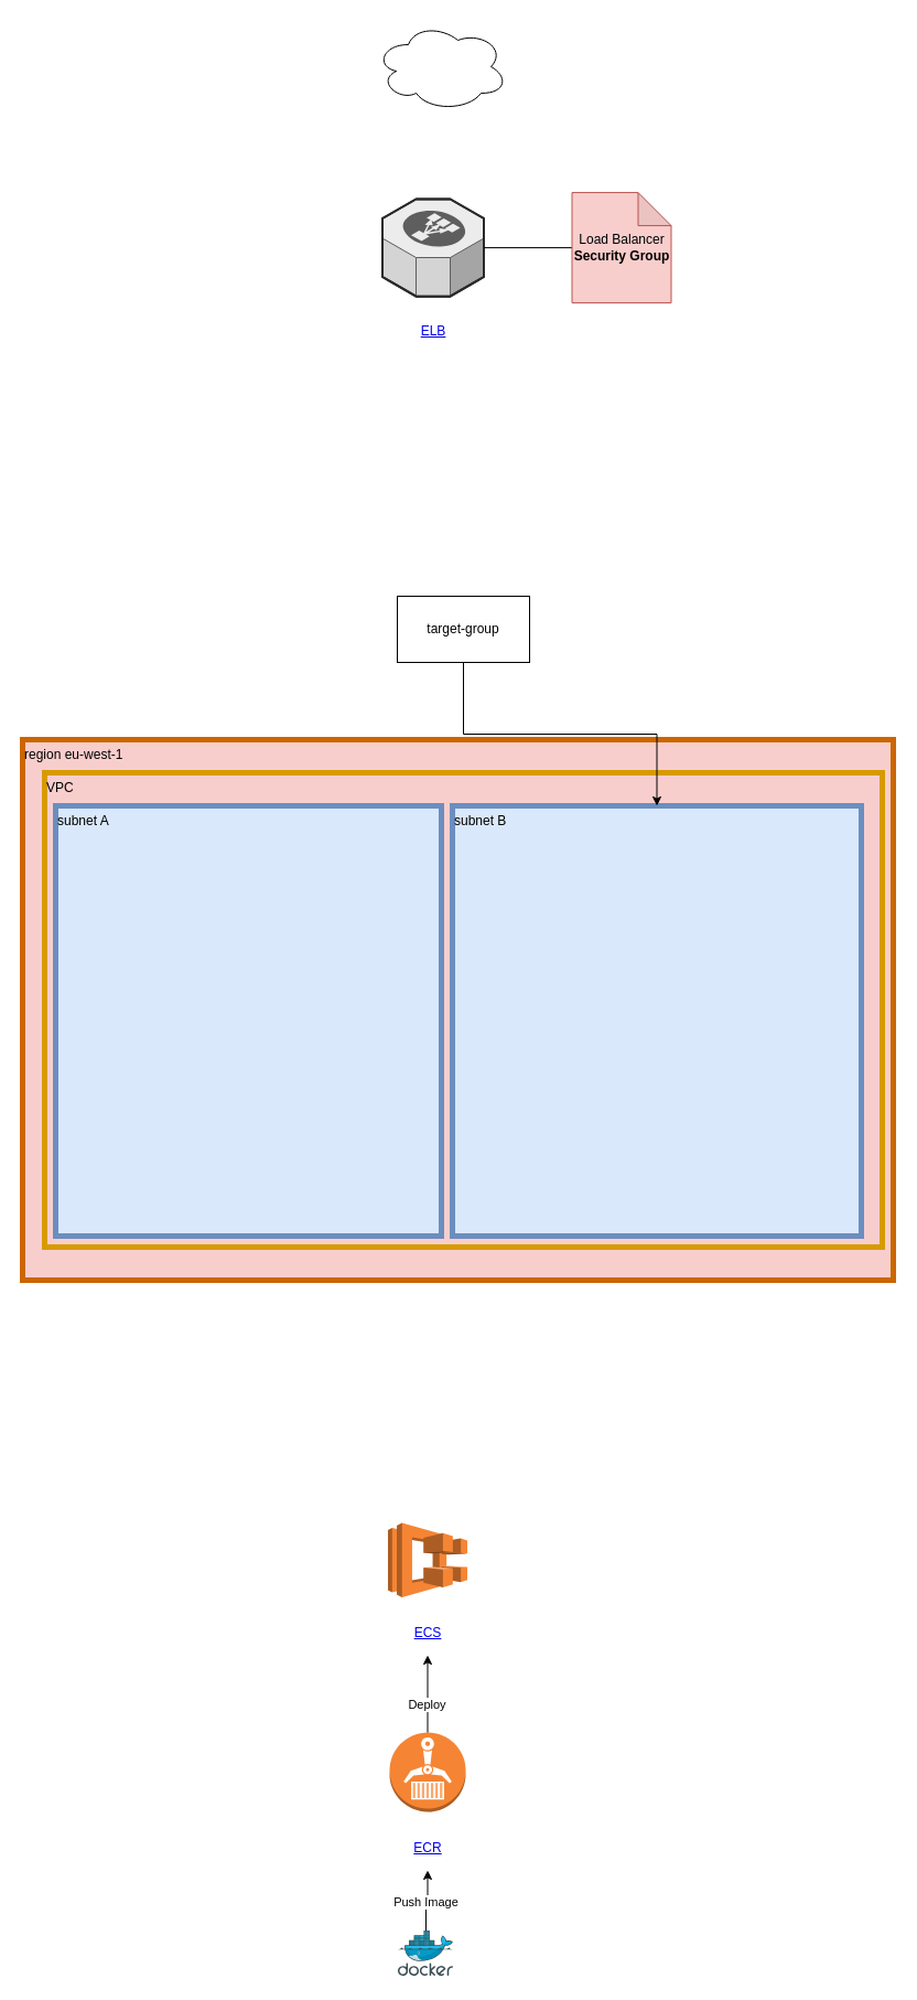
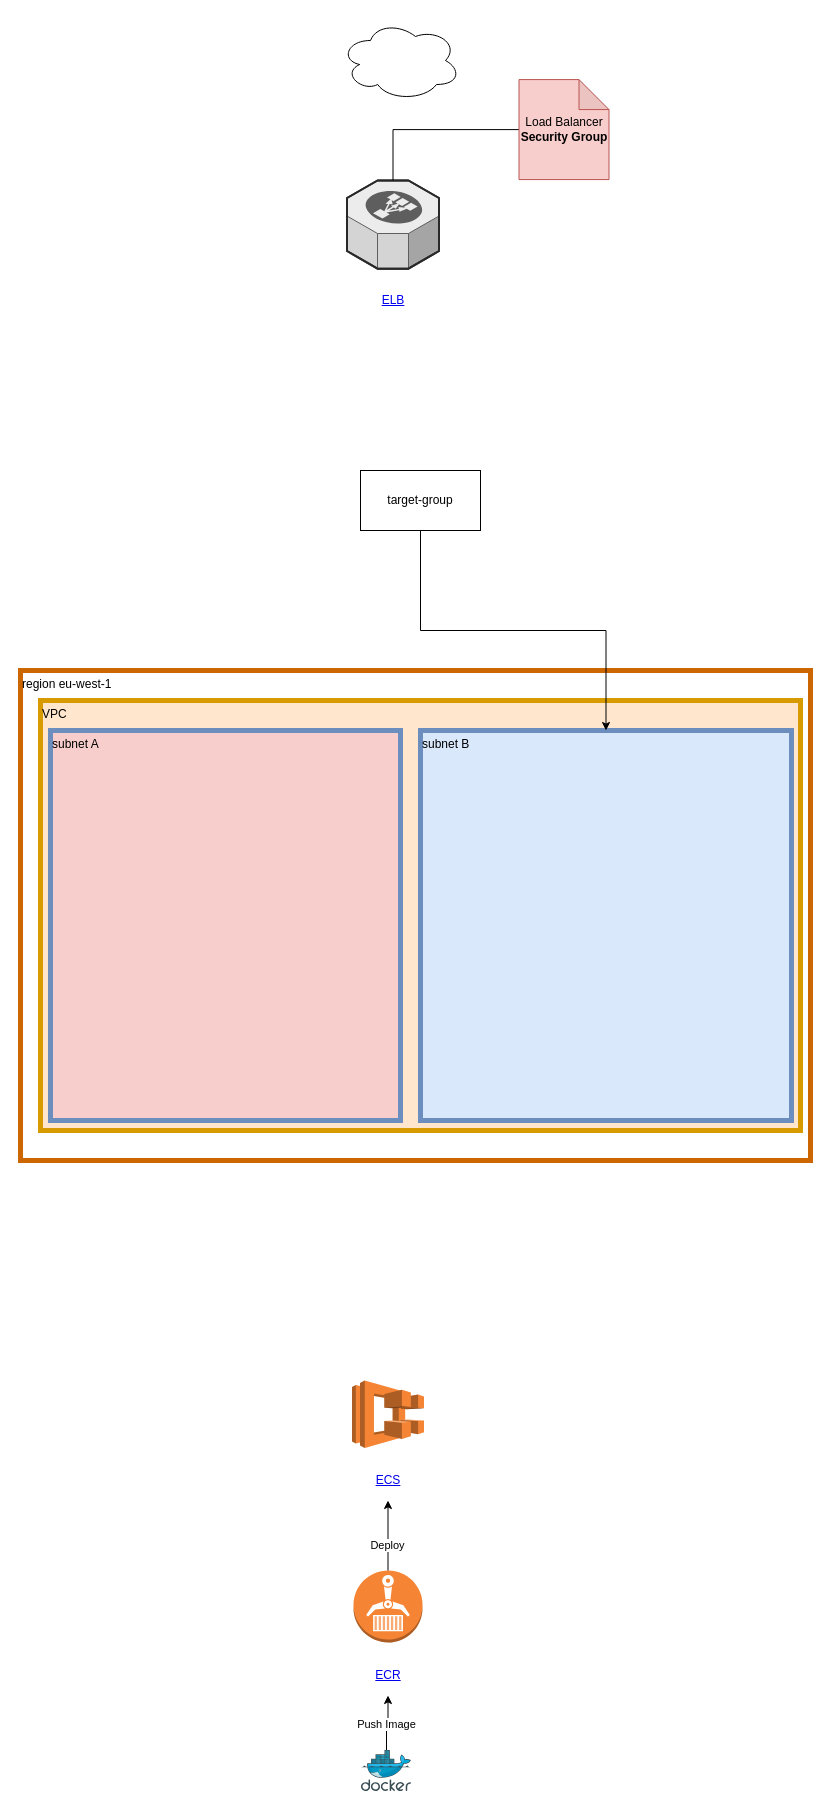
- <mxCell id="22" value="Load Balancer &lt;b&gt;Security Group&lt;/b&gt;" style="shape=note;whiteSpace=wrap;html=1;backgroundOutline=1;darkOpacity=0.05;fillColor=#f8cecc;strokeColor=#b85450;" vertex="1" parent="1"><mxGeometry x="518.5" y="174.09" width="90" height="100" as="geometry" /></mxCell>
+ <mxCell id="22" value="Load Balancer &lt;b&gt;Security Group&lt;/b&gt;" style="shape=note;whiteSpace=wrap;html=1;backgroundOutline=1;darkOpacity=0.05;fillColor=#f8cecc;strokeColor=#b85450;" vertex="1" parent="1"><mxGeometry x="518.5" y="79.09" width="90" height="100" as="geometry" /></mxCell>
- <mxCell id="24" value="target-group" style="rounded=0;whiteSpace=wrap;html=1;" vertex="1" parent="1"><mxGeometry x="360" y="540" width="120" height="60" as="geometry" /></mxCell>
+ <mxCell id="24" value="target-group" style="rounded=0;whiteSpace=wrap;html=1;" vertex="1" parent="1"><mxGeometry x="360" y="470" width="120" height="60" as="geometry" /></mxCell>
- <mxCell id="2" value="region eu-west-1" style="rounded=0;whiteSpace=wrap;html=1;strokeColor=#CC6600;strokeWidth=5;align=left;verticalAlign=top;fillColor=#f8cecc;" vertex="1" parent="1"><mxGeometry x="20" y="670" width="790" height="490" as="geometry" /></mxCell>
+ <mxCell id="2" value="region eu-west-1" style="rounded=0;whiteSpace=wrap;html=1;strokeColor=#CC6600;strokeWidth=5;align=left;verticalAlign=top;" vertex="1" parent="1"><mxGeometry x="20" y="670" width="790" height="490" as="geometry" /></mxCell>
- <mxCell id="14" value="VPC" style="rounded=0;whiteSpace=wrap;html=1;strokeColor=#d79b00;strokeWidth=5;align=left;verticalAlign=top;fillColor=#f8cecc;" vertex="1" parent="1"><mxGeometry x="40" y="700" width="760" height="430" as="geometry" /></mxCell>
+ <mxCell id="14" value="VPC" style="rounded=0;whiteSpace=wrap;html=1;strokeColor=#d79b00;strokeWidth=5;align=left;verticalAlign=top;fillColor=#ffe6cc;" vertex="1" parent="1"><mxGeometry x="40" y="700" width="760" height="430" as="geometry" /></mxCell>
- <mxCell id="15" value="subnet A" style="rounded=0;whiteSpace=wrap;html=1;strokeColor=#6c8ebf;strokeWidth=5;align=left;verticalAlign=top;fillColor=#dae8fc;" vertex="1" parent="1"><mxGeometry x="50" y="730" width="350" height="390" as="geometry" /></mxCell>
+ <mxCell id="15" value="subnet A" style="rounded=0;whiteSpace=wrap;html=1;strokeColor=#6c8ebf;strokeWidth=5;align=left;verticalAlign=top;fillColor=#f8cecc;" vertex="1" parent="1"><mxGeometry x="50" y="730" width="350" height="390" as="geometry" /></mxCell>
- <mxCell id="16" value="subnet B" style="rounded=0;whiteSpace=wrap;html=1;strokeColor=#6c8ebf;strokeWidth=5;align=left;verticalAlign=top;fillColor=#dae8fc;" vertex="1" parent="1"><mxGeometry x="410" y="730" width="371" height="390" as="geometry" /></mxCell>
+ <mxCell id="16" value="subnet B" style="rounded=0;whiteSpace=wrap;html=1;strokeColor=#6c8ebf;strokeWidth=5;align=left;verticalAlign=top;fillColor=#dae8fc;" vertex="1" parent="1"><mxGeometry x="420" y="730" width="371" height="390" as="geometry" /></mxCell>
